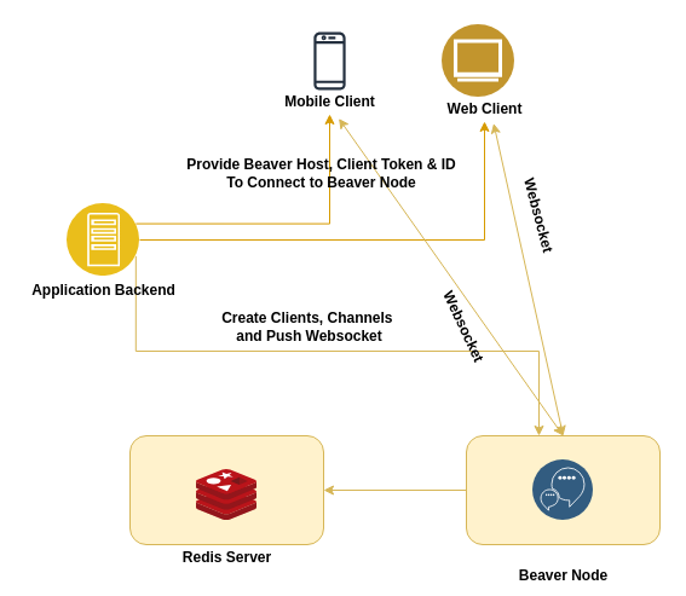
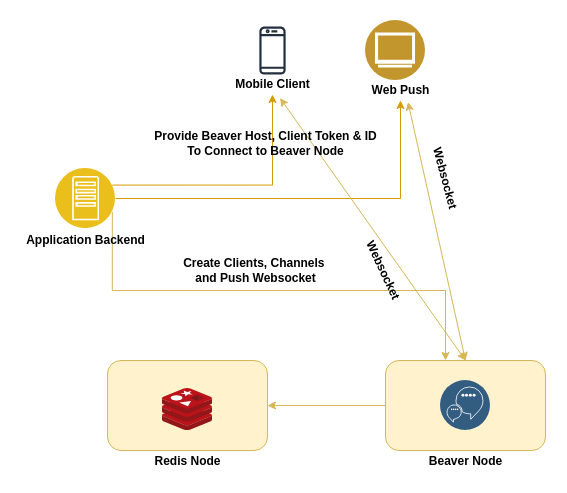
- <mxCell id="17" value="Web Client" style="text;html=1;align=center;verticalAlign=middle;resizable=0;points=[];autosize=1;fontStyle=1" parent="1" vertex="1"><mxGeometry x="360" y="80" width="80" height="20" as="geometry" /></mxCell>
+ <mxCell id="17" value="Web Push" style="text;html=1;align=center;verticalAlign=middle;resizable=0;points=[];autosize=1;fontStyle=1" parent="1" vertex="1"><mxGeometry x="360" y="80" width="80" height="20" as="geometry" /></mxCell>
- <mxCell id="9" value="Redis Server" style="text;html=1;align=center;verticalAlign=middle;resizable=0;points=[];autosize=1;fontStyle=1" parent="1" vertex="1"><mxGeometry x="142" y="451" width="90" height="20" as="geometry" /></mxCell>
+ <mxCell id="9" value="Redis Node" style="text;html=1;align=center;verticalAlign=middle;resizable=0;points=[];autosize=1;fontStyle=1" parent="1" vertex="1"><mxGeometry x="142" y="451" width="90" height="20" as="geometry" /></mxCell>
- <mxCell id="12" value="Beaver Node" style="text;html=1;align=center;verticalAlign=middle;resizable=0;points=[];autosize=1;fontStyle=1" parent="1" vertex="1"><mxGeometry x="420" y="466" width="90" height="20" as="geometry" /></mxCell>
+ <mxCell id="12" value="Beaver Node" style="text;html=1;align=center;verticalAlign=middle;resizable=0;points=[];autosize=1;fontStyle=1" parent="1" vertex="1"><mxGeometry x="420" y="451" width="90" height="20" as="geometry" /></mxCell>
